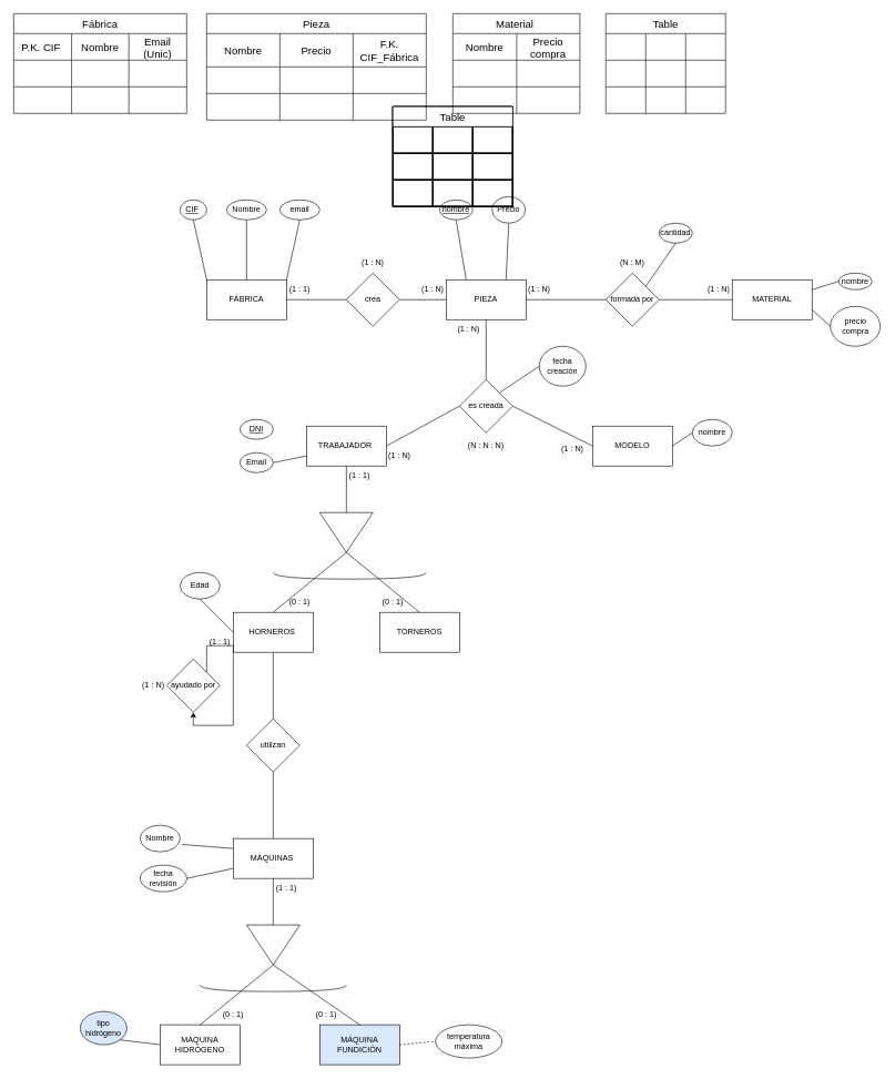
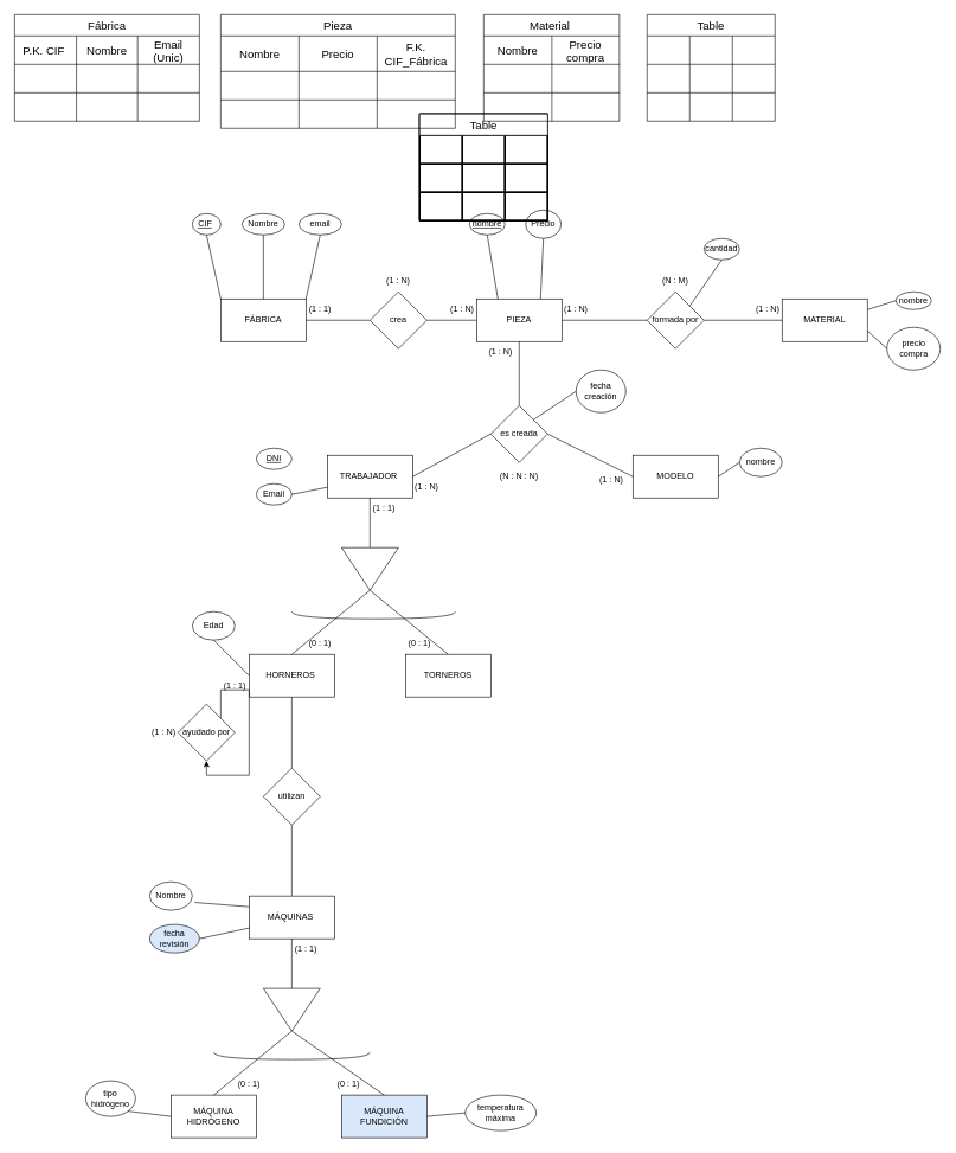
- <mxCell id="77" value="fecha revisión" style="ellipse;whiteSpace=wrap;html=1;" parent="1" vertex="1"><mxGeometry x="210" y="1300" width="70" height="40" as="geometry" /></mxCell>
+ <mxCell id="77" value="fecha revisión" style="ellipse;whiteSpace=wrap;html=1;fillColor=#dae8fc;" parent="1" vertex="1"><mxGeometry x="210" y="1300" width="70" height="40" as="geometry" /></mxCell>
- <mxCell id="80" value="tipo hidrógeno" style="ellipse;whiteSpace=wrap;html=1;fillColor=#dae8fc;" parent="1" vertex="1"><mxGeometry x="120" y="1520" width="70" height="50" as="geometry" /></mxCell>
+ <mxCell id="80" value="tipo hidrógeno" style="ellipse;whiteSpace=wrap;html=1;" parent="1" vertex="1"><mxGeometry x="120" y="1520" width="70" height="50" as="geometry" /></mxCell>
- <mxCell id="83" value="" style="endArrow=none;html=1;rounded=0;entryX=0;entryY=0.5;entryDx=0;entryDy=0;exitX=1;exitY=0.5;exitDx=0;exitDy=0;dashed=1;" parent="1" source="67" target="81" edge="1"><mxGeometry width="50" height="50" relative="1" as="geometry"><mxPoint x="560" y="1570" as="sourcePoint" /><mxPoint x="610" y="1520" as="targetPoint" /></mxGeometry></mxCell>
+ <mxCell id="83" value="" style="endArrow=none;html=1;rounded=0;entryX=0;entryY=0.5;entryDx=0;entryDy=0;exitX=1;exitY=0.5;exitDx=0;exitDy=0;" parent="1" source="67" target="81" edge="1"><mxGeometry width="50" height="50" relative="1" as="geometry"><mxPoint x="560" y="1570" as="sourcePoint" /><mxPoint x="610" y="1520" as="targetPoint" /></mxGeometry></mxCell>
